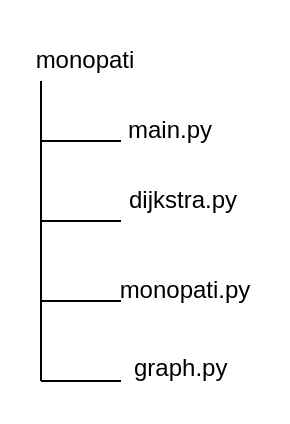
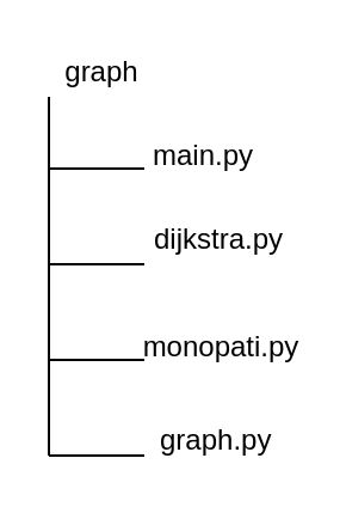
- <mxCell id="9" value="&lt;div&gt;monopati&lt;/div&gt;" style="text;html=1;align=center;verticalAlign=middle;whiteSpace=wrap;rounded=0;" vertex="1" parent="1"><mxGeometry x="20" y="20" width="45" height="20" as="geometry" /></mxCell>
+ <mxCell id="9" value="&lt;div&gt;graph&lt;/div&gt;" style="text;html=1;align=center;verticalAlign=middle;whiteSpace=wrap;rounded=0;" vertex="1" parent="1"><mxGeometry x="20" y="20" width="45" height="20" as="geometry" /></mxCell>
